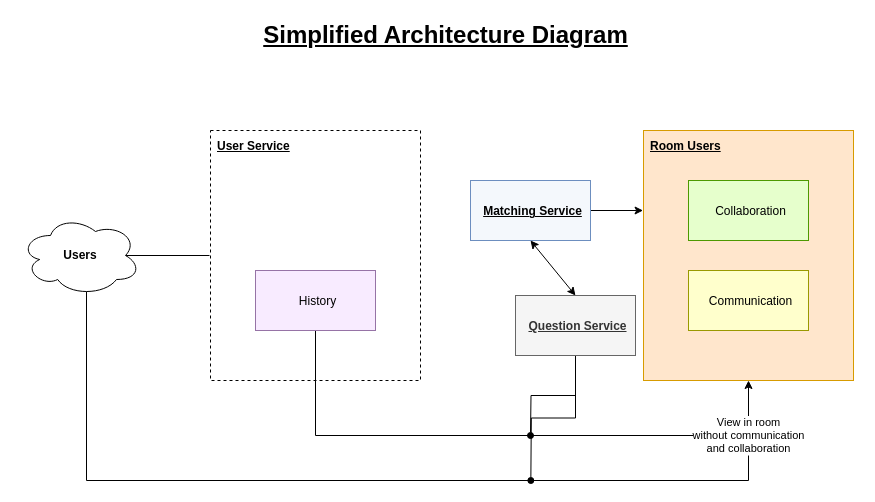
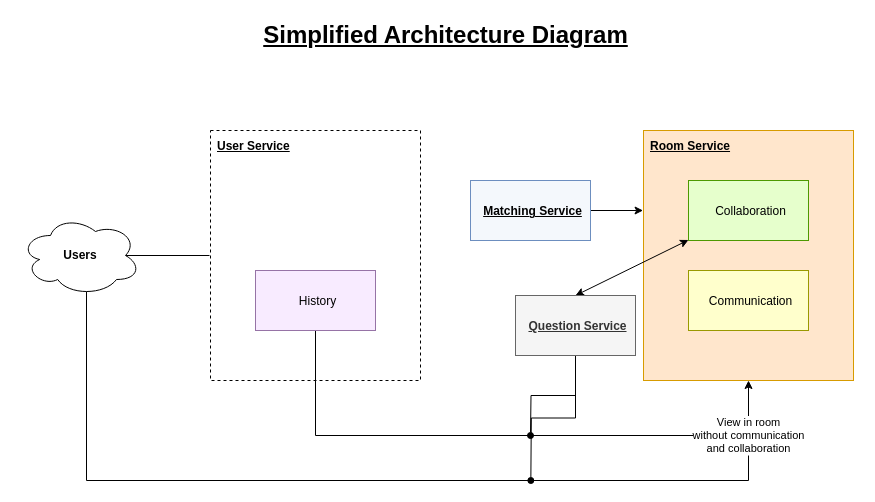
- <mxCell id="9" value="&lt;u&gt;Room Users&lt;/u&gt;&lt;span style=&quot;font-weight: normal&quot;&gt;&lt;br&gt;&lt;/span&gt;" style="whiteSpace=wrap;html=1;align=left;verticalAlign=top;horizontal=1;spacingLeft=5;spacingTop=2;fontStyle=1;fillColor=#FFE6CC;strokeColor=#d79b00;" parent="8" vertex="1"><mxGeometry width="210" height="250" as="geometry" /></mxCell>
+ <mxCell id="9" value="&lt;u&gt;Room Service&lt;/u&gt;&lt;span style=&quot;font-weight: normal&quot;&gt;&lt;br&gt;&lt;/span&gt;" style="whiteSpace=wrap;html=1;align=left;verticalAlign=top;horizontal=1;spacingLeft=5;spacingTop=2;fontStyle=1;fillColor=#FFE6CC;strokeColor=#d79b00;" parent="8" vertex="1"><mxGeometry width="210" height="250" as="geometry" /></mxCell>
- <mxCell id="12" style="edgeStyle=none;html=1;exitX=0.5;exitY=0;exitDx=0;exitDy=0;entryX=0.5;entryY=1;entryDx=0;entryDy=0;fontSize=11;startArrow=classic;startFill=1;endArrow=classic;endFill=1;rounded=0;" parent="1" source="15" target="4" edge="1"><mxGeometry relative="1" as="geometry" /></mxCell>
+ <mxCell id="12" style="edgeStyle=none;html=1;exitX=0.5;exitY=0;exitDx=0;exitDy=0;fontSize=11;startArrow=classic;startFill=1;endArrow=classic;endFill=1;rounded=0;" parent="1" source="15" target="10" edge="1"><mxGeometry relative="1" as="geometry" /></mxCell>
